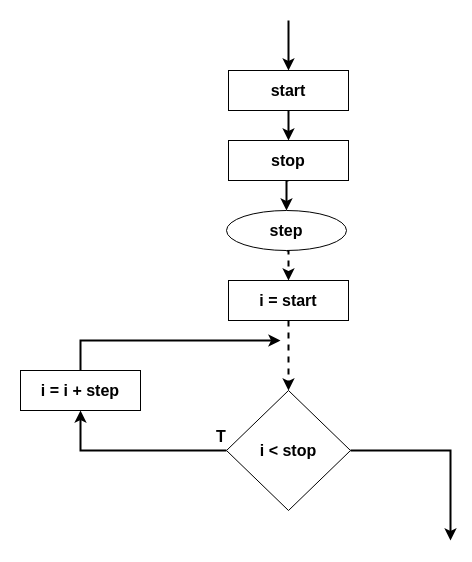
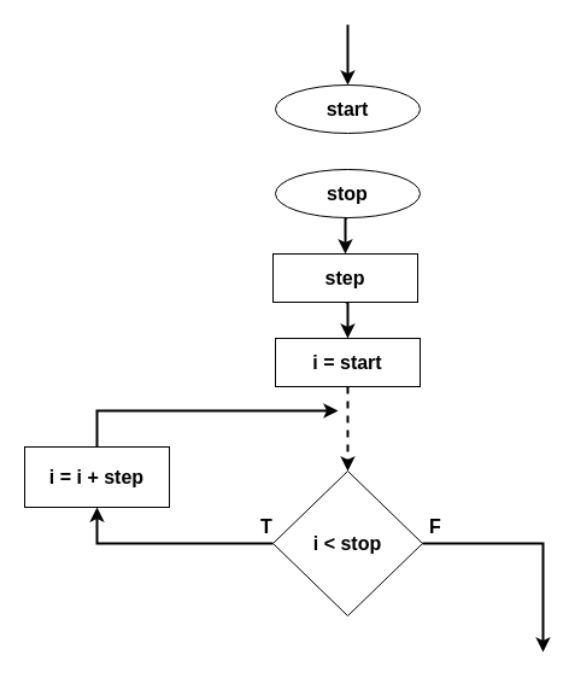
- <mxCell id="14" value="&lt;font style=&quot;font-size: 16px;&quot;&gt;&lt;b&gt;start&lt;/b&gt;&lt;/font&gt;" style="rounded=0;whiteSpace=wrap;html=1;" vertex="1" parent="1"><mxGeometry x="228" y="70" width="120" height="40" as="geometry" /></mxCell>
+ <mxCell id="14" value="&lt;font style=&quot;font-size: 16px;&quot;&gt;&lt;b&gt;start&lt;/b&gt;&lt;/font&gt;" style="ellipse;whiteSpace=wrap;html=1;" vertex="1" parent="1"><mxGeometry x="228" y="70" width="120" height="40" as="geometry" /></mxCell>
- <mxCell id="13" style="edgeStyle=orthogonalEdgeStyle;rounded=0;orthogonalLoop=1;jettySize=auto;html=1;exitX=0.5;exitY=1;exitDx=0;exitDy=0;entryX=0.5;entryY=0;entryDx=0;entryDy=0;strokeWidth=2;fontSize=16;" edge="1" parent="1" source="14" target="12"><mxGeometry relative="1" as="geometry" /></mxCell>
- <mxCell id="12" value="&lt;font style=&quot;font-size: 16px;&quot;&gt;&lt;b&gt;stop&lt;/b&gt;&lt;/font&gt;" style="rounded=0;whiteSpace=wrap;html=1;" vertex="1" parent="1"><mxGeometry x="228" y="140" width="120" height="40" as="geometry" /></mxCell>
+ <mxCell id="12" value="&lt;font style=&quot;font-size: 16px;&quot;&gt;&lt;b&gt;stop&lt;/b&gt;&lt;/font&gt;" style="ellipse;whiteSpace=wrap;html=1;" vertex="1" parent="1"><mxGeometry x="228" y="140" width="120" height="40" as="geometry" /></mxCell>
- <mxCell id="16" value="&lt;font style=&quot;font-size: 16px;&quot;&gt;&lt;b&gt;step&lt;/b&gt;&lt;/font&gt;" style="ellipse;whiteSpace=wrap;html=1;" vertex="1" parent="1"><mxGeometry x="226" y="210" width="120" height="40" as="geometry" /></mxCell>
+ <mxCell id="16" value="&lt;font style=&quot;font-size: 16px;&quot;&gt;&lt;b&gt;step&lt;/b&gt;&lt;/font&gt;" style="rounded=0;whiteSpace=wrap;html=1;" vertex="1" parent="1"><mxGeometry x="226" y="210" width="120" height="40" as="geometry" /></mxCell>
- <mxCell id="15" style="edgeStyle=orthogonalEdgeStyle;rounded=0;orthogonalLoop=1;jettySize=auto;html=1;exitX=0.5;exitY=1;exitDx=0;exitDy=0;entryX=0.5;entryY=0;entryDx=0;entryDy=0;strokeWidth=2;fontSize=16;dashed=1;" edge="1" parent="1" source="16" target="9"><mxGeometry relative="1" as="geometry" /></mxCell>
+ <mxCell id="15" style="edgeStyle=orthogonalEdgeStyle;rounded=0;orthogonalLoop=1;jettySize=auto;html=1;exitX=0.5;exitY=1;exitDx=0;exitDy=0;entryX=0.5;entryY=0;entryDx=0;entryDy=0;strokeWidth=2;fontSize=16;" edge="1" parent="1" source="16" target="9"><mxGeometry relative="1" as="geometry" /></mxCell>
- <mxCell id="7" value="&lt;font style=&quot;font-size: 16px;&quot;&gt;&lt;b&gt;i = i + step&lt;/b&gt;&lt;/font&gt;" style="rounded=0;whiteSpace=wrap;html=1;" vertex="1" parent="1"><mxGeometry x="20" y="370" width="120" height="40" as="geometry" /></mxCell>
+ <mxCell id="7" value="&lt;font style=&quot;font-size: 16px;&quot;&gt;&lt;b&gt;i = i + step&lt;/b&gt;&lt;/font&gt;" style="rounded=0;whiteSpace=wrap;html=1;" vertex="1" parent="1"><mxGeometry x="20" y="370" width="120" height="50" as="geometry" /></mxCell>
+ <mxCell id="6" value="F" style="text;strokeColor=none;fillColor=none;align=left;verticalAlign=middle;spacingLeft=4;spacingRight=4;overflow=hidden;points=[[0,0.5],[1,0.5]];portConstraint=eastwest;rotatable=0;fontSize=16;fontStyle=1" vertex="1" parent="1"><mxGeometry x="350" y="420" width="30" height="30" as="geometry" /></mxCell>
